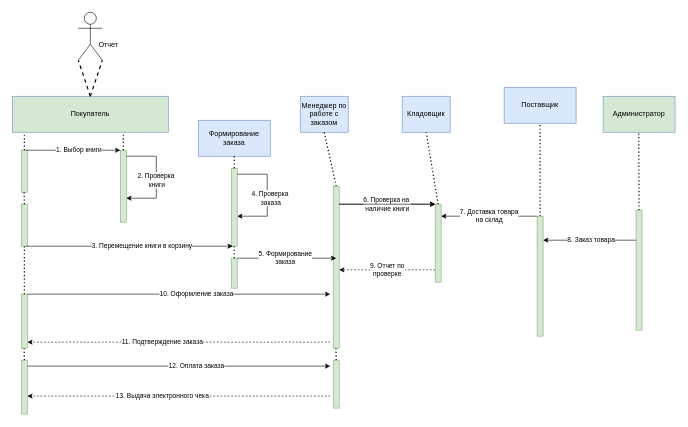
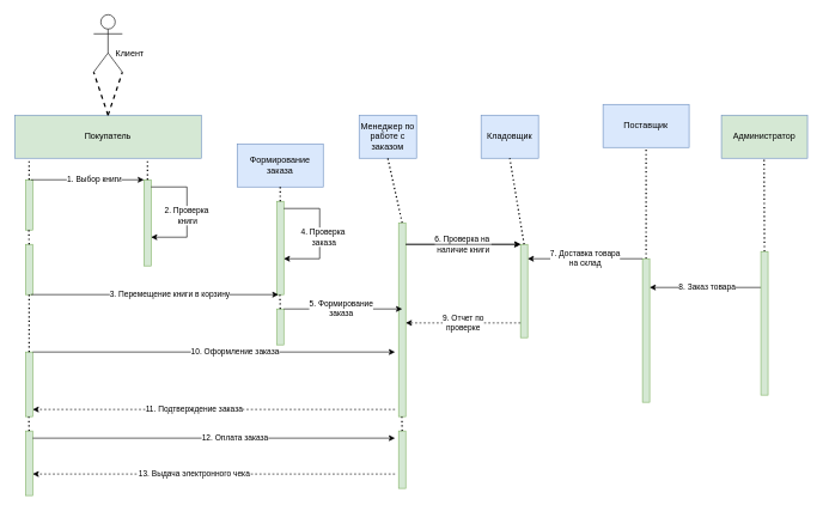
- <mxCell id="51" value="Отчет" style="text;html=1;align=center;verticalAlign=middle;resizable=0;points=[];autosize=1;strokeColor=none;fillColor=none;" vertex="1" parent="1"><mxGeometry x="150" y="60" width="60" height="30" as="geometry" /></mxCell>
+ <mxCell id="51" value="Клиент" style="text;html=1;align=center;verticalAlign=middle;resizable=0;points=[];autosize=1;strokeColor=none;fillColor=none;" vertex="1" parent="1"><mxGeometry x="150" y="60" width="60" height="30" as="geometry" /></mxCell>
